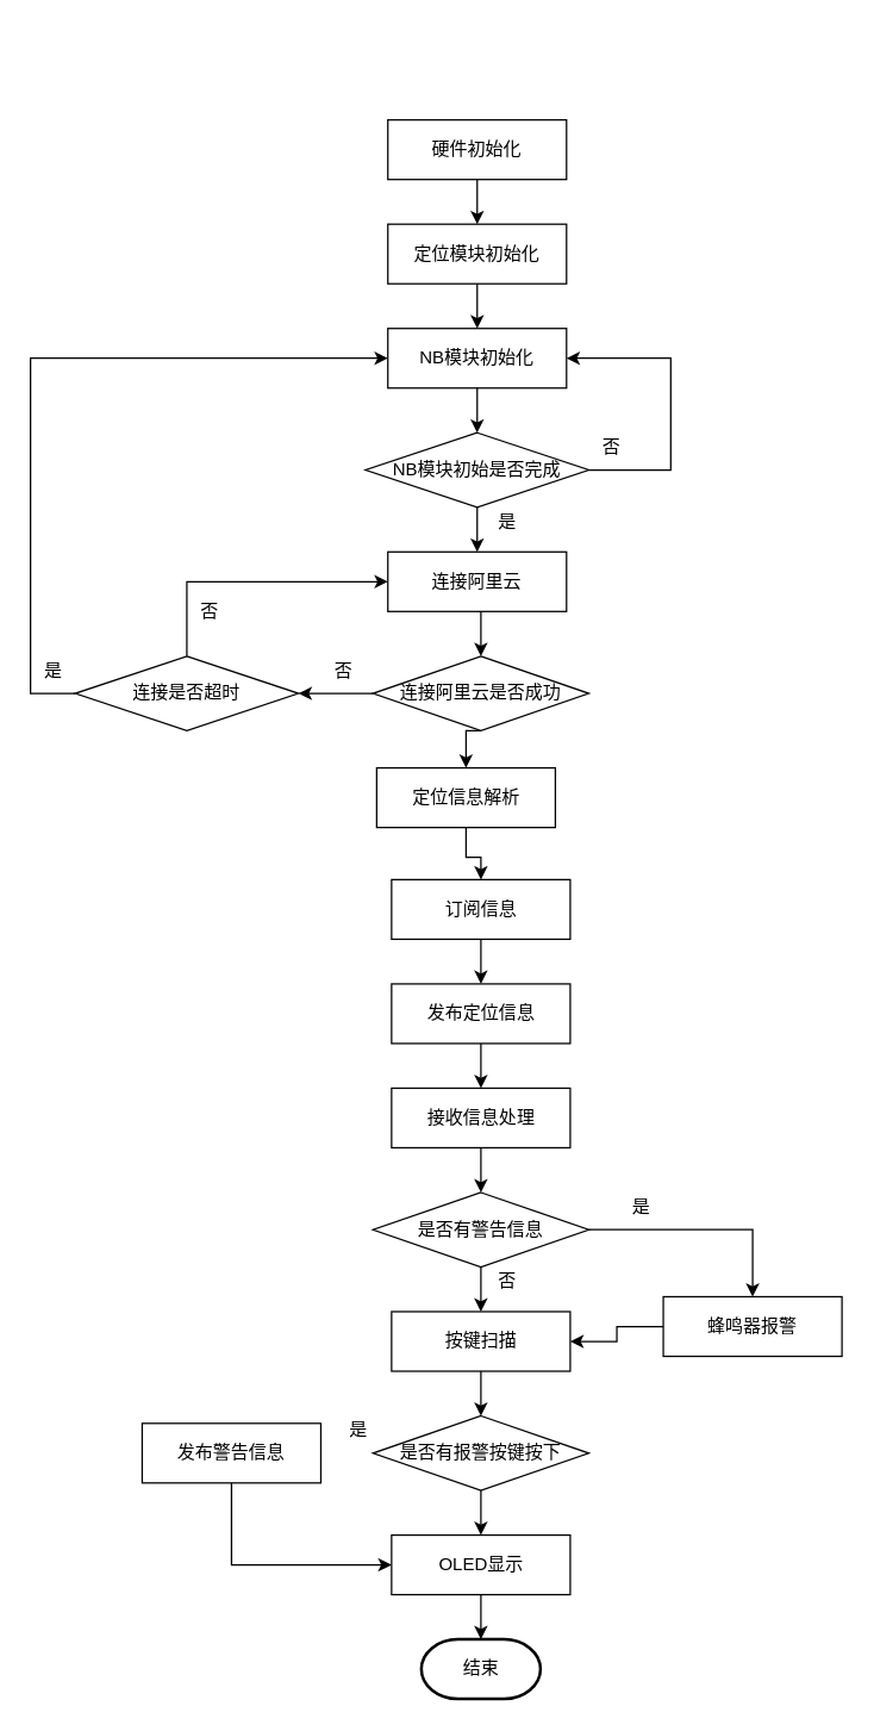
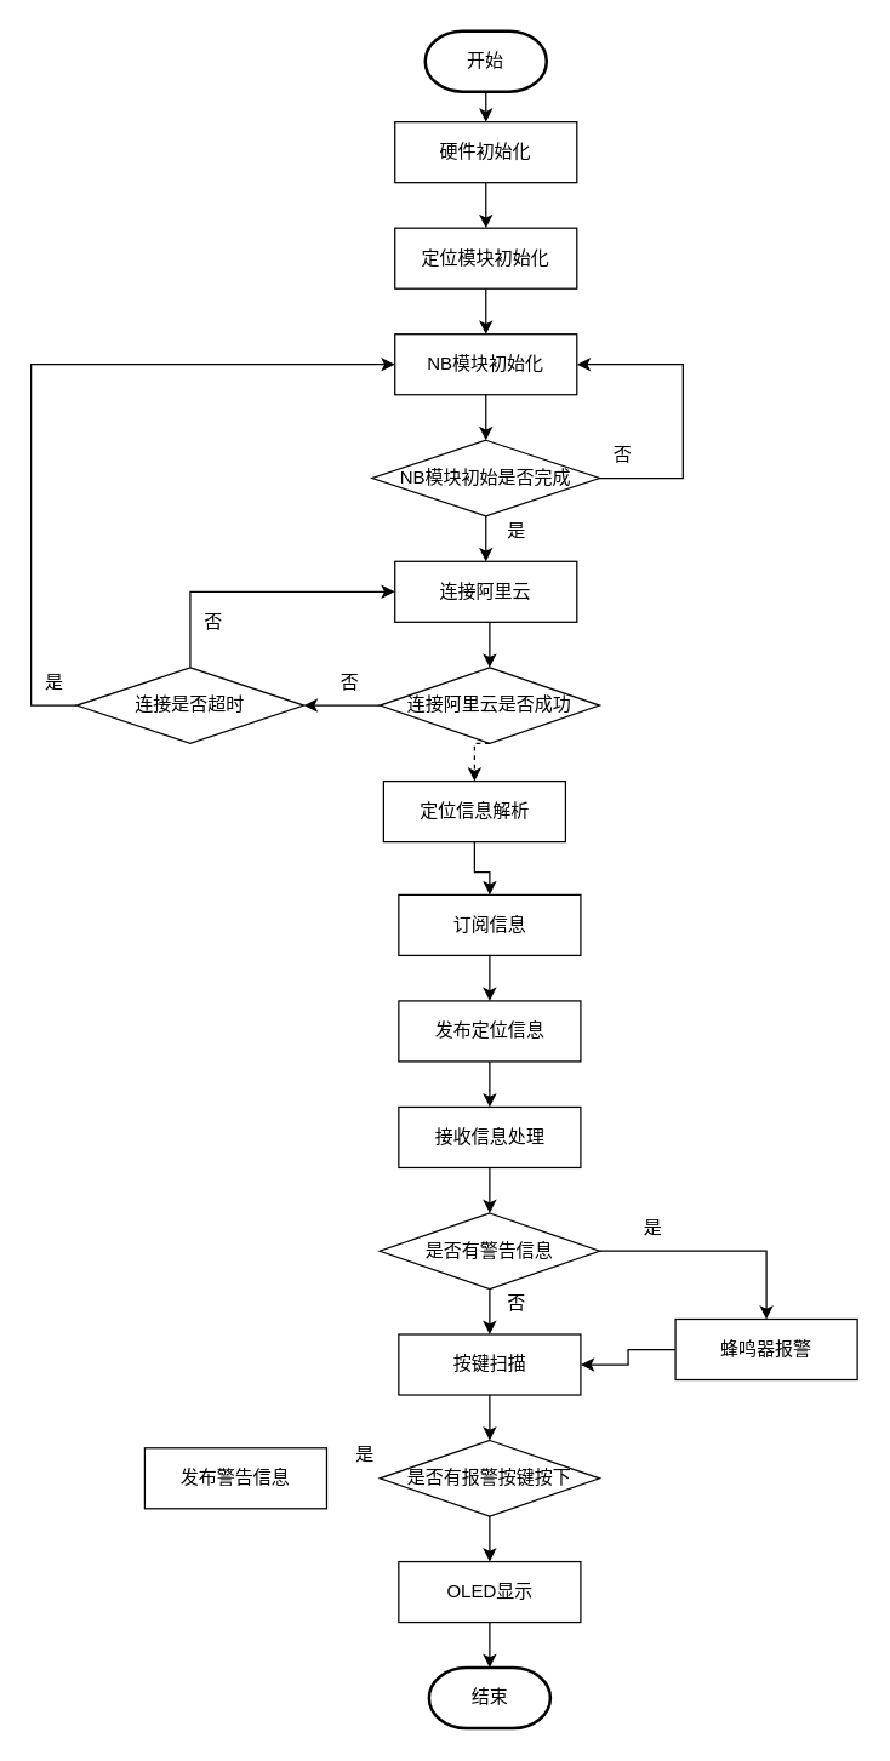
+ <mxCell id="3" value="开始" style="strokeWidth=2;html=1;shape=mxgraph.flowchart.terminator;whiteSpace=wrap;" vertex="1" parent="1"><mxGeometry x="280" y="20" width="80" height="40" as="geometry" /></mxCell>
+ <mxCell id="2" style="edgeStyle=orthogonalEdgeStyle;rounded=0;orthogonalLoop=1;jettySize=auto;html=1;exitX=0.5;exitY=1;exitDx=0;exitDy=0;exitPerimeter=0;entryX=0.5;entryY=0;entryDx=0;entryDy=0;" edge="1" parent="1" source="3" target="5"><mxGeometry relative="1" as="geometry" /></mxCell>
- <mxCell id="18" style="edgeStyle=orthogonalEdgeStyle;rounded=0;orthogonalLoop=1;jettySize=auto;html=1;exitX=0.5;exitY=1;exitDx=0;exitDy=0;entryX=0.5;entryY=0;entryDx=0;entryDy=0;" edge="1" parent="1" source="19" target="27"><mxGeometry relative="1" as="geometry" /></mxCell>
+ <mxCell id="18" style="edgeStyle=orthogonalEdgeStyle;rounded=0;orthogonalLoop=1;jettySize=auto;html=1;exitX=0.5;exitY=1;exitDx=0;exitDy=0;entryX=0.5;entryY=0;entryDx=0;entryDy=0;dashed=1;" edge="1" parent="1" source="19" target="27"><mxGeometry relative="1" as="geometry" /></mxCell>
- <mxCell id="45" style="edgeStyle=orthogonalEdgeStyle;rounded=0;orthogonalLoop=1;jettySize=auto;html=1;exitX=0.5;exitY=1;exitDx=0;exitDy=0;entryX=0;entryY=0.5;entryDx=0;entryDy=0;" edge="1" parent="1" source="46" target="49"><mxGeometry relative="1" as="geometry" /></mxCell>
